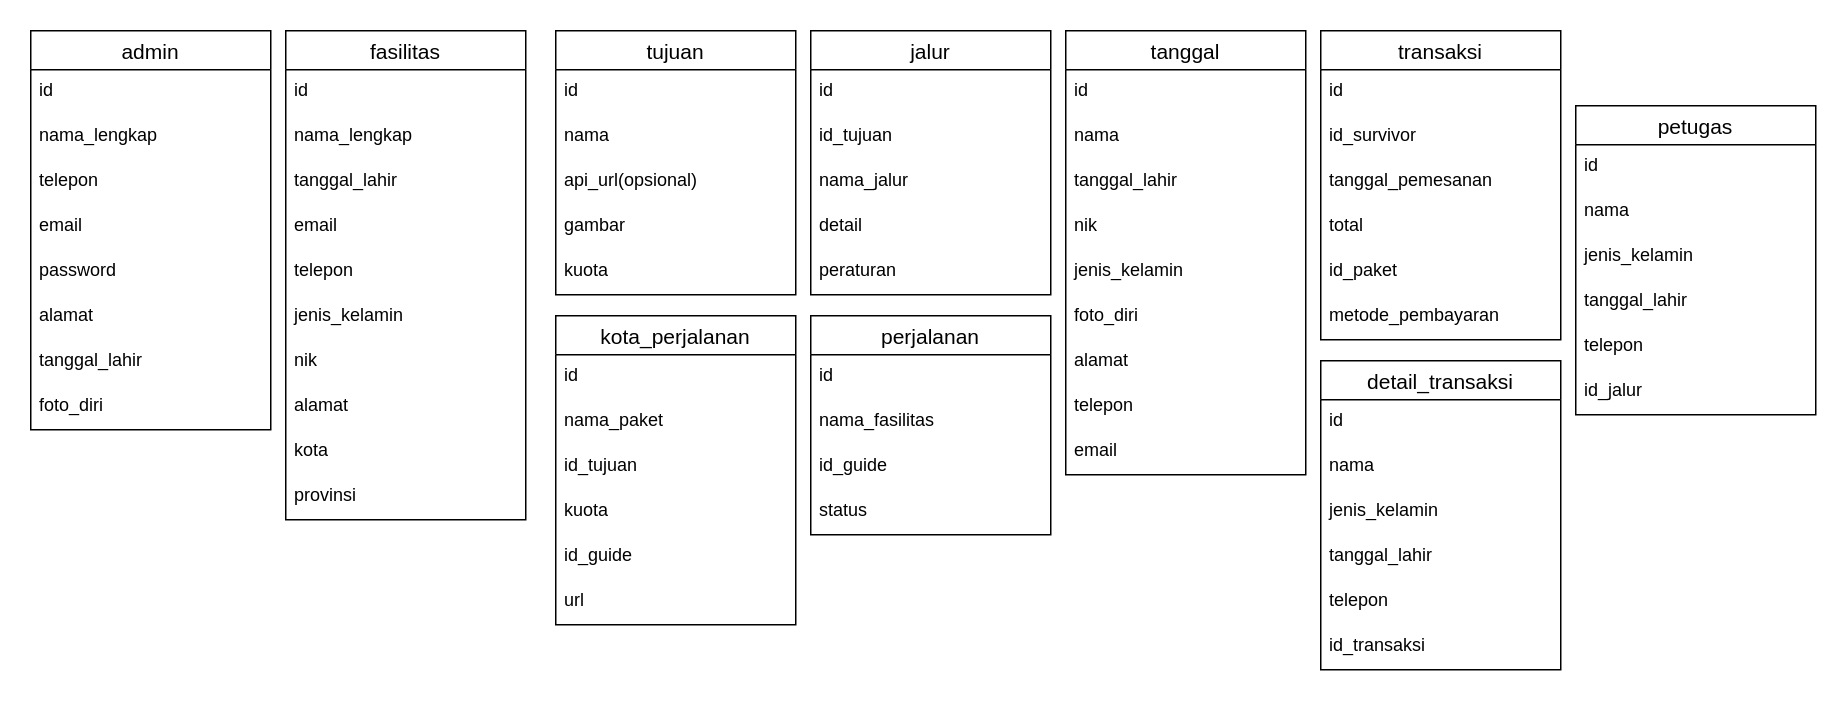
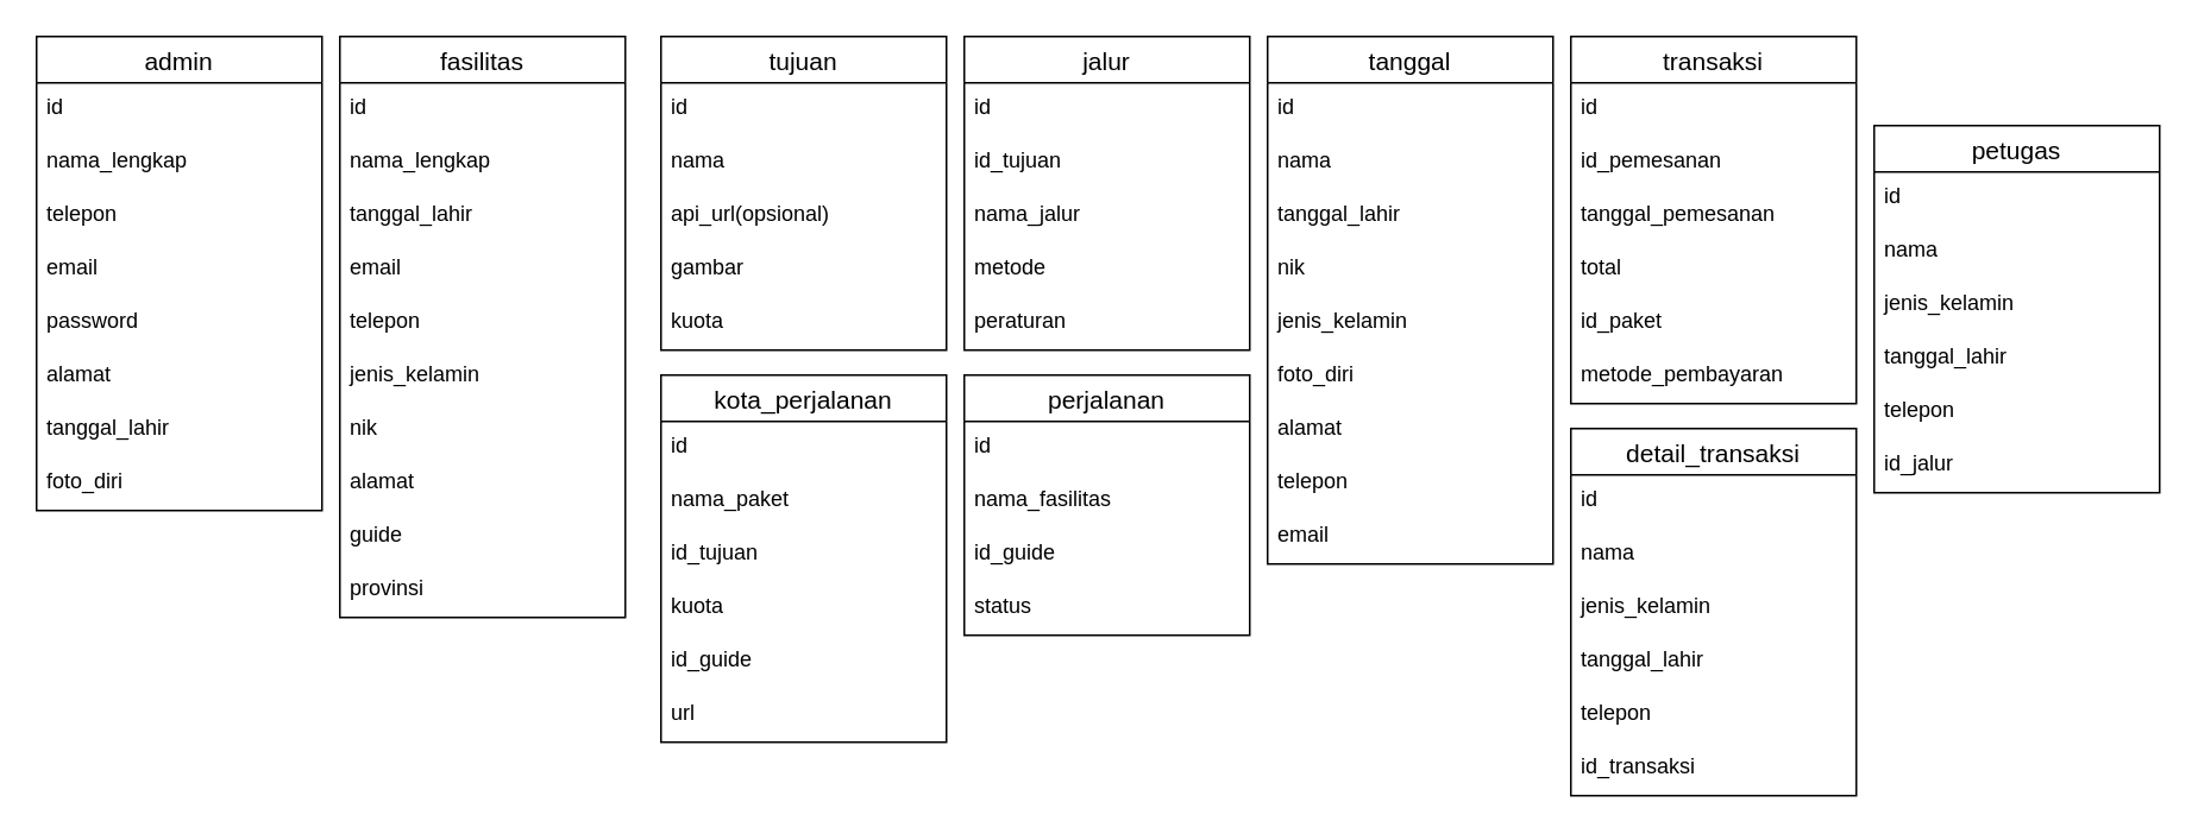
- <mxCell id="58" value="id_survivor" style="text;strokeColor=none;fillColor=none;spacingLeft=4;spacingRight=4;overflow=hidden;rotatable=0;points=[[0,0.5],[1,0.5]];portConstraint=eastwest;fontSize=12;" vertex="1" parent="56"><mxGeometry y="56" width="160" height="30" as="geometry" /></mxCell>
+ <mxCell id="58" value="id_pemesanan" style="text;strokeColor=none;fillColor=none;spacingLeft=4;spacingRight=4;overflow=hidden;rotatable=0;points=[[0,0.5],[1,0.5]];portConstraint=eastwest;fontSize=12;" vertex="1" parent="56"><mxGeometry y="56" width="160" height="30" as="geometry" /></mxCell>
- <mxCell id="32" value="detail" style="text;strokeColor=none;fillColor=none;spacingLeft=4;spacingRight=4;overflow=hidden;rotatable=0;points=[[0,0.5],[1,0.5]];portConstraint=eastwest;fontSize=12;" vertex="1" parent="28"><mxGeometry y="116" width="160" height="30" as="geometry" /></mxCell>
+ <mxCell id="32" value="metode" style="text;strokeColor=none;fillColor=none;spacingLeft=4;spacingRight=4;overflow=hidden;rotatable=0;points=[[0,0.5],[1,0.5]];portConstraint=eastwest;fontSize=12;" vertex="1" parent="28"><mxGeometry y="116" width="160" height="30" as="geometry" /></mxCell>
- <mxCell id="20" value="kota" style="text;strokeColor=none;fillColor=none;spacingLeft=4;spacingRight=4;overflow=hidden;rotatable=0;points=[[0,0.5],[1,0.5]];portConstraint=eastwest;fontSize=12;" vertex="1" parent="11"><mxGeometry y="266" width="160" height="30" as="geometry" /></mxCell>
+ <mxCell id="20" value="guide" style="text;strokeColor=none;fillColor=none;spacingLeft=4;spacingRight=4;overflow=hidden;rotatable=0;points=[[0,0.5],[1,0.5]];portConstraint=eastwest;fontSize=12;" vertex="1" parent="11"><mxGeometry y="266" width="160" height="30" as="geometry" /></mxCell>
